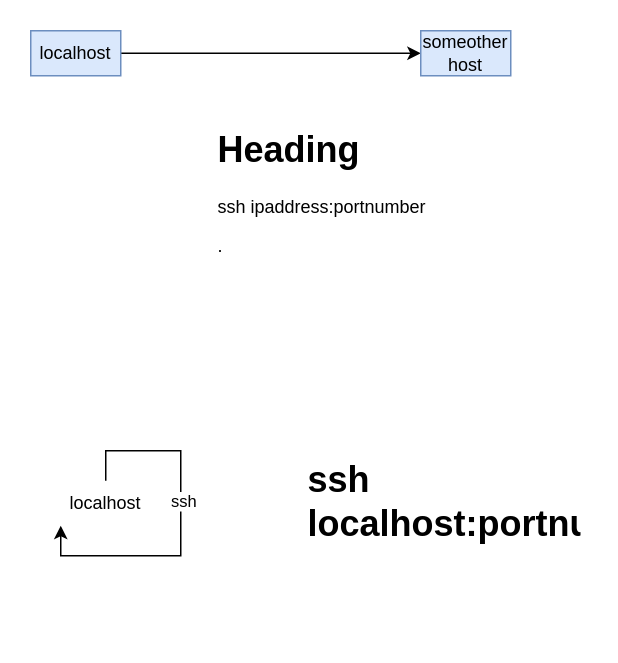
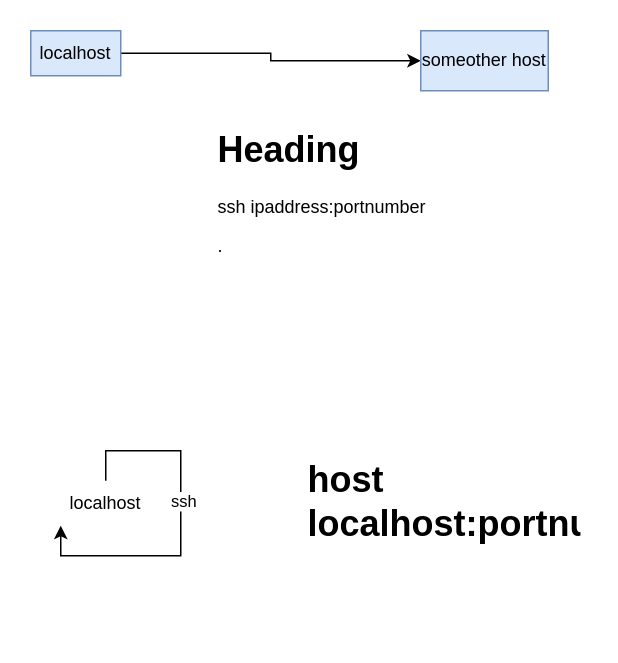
- <mxCell id="4" value="someother host" style="text;html=1;strokeColor=#6c8ebf;fillColor=#dae8fc;align=center;verticalAlign=middle;whiteSpace=wrap;rounded=0;" vertex="1" parent="1"><mxGeometry x="280" y="20" width="60" height="30" as="geometry" /></mxCell>
+ <mxCell id="4" value="someother host" style="text;html=1;strokeColor=#6c8ebf;fillColor=#dae8fc;align=center;verticalAlign=middle;whiteSpace=wrap;rounded=0;" vertex="1" parent="1"><mxGeometry x="280" y="20" width="85" height="40" as="geometry" /></mxCell>
- <mxCell id="9" value="&lt;h1&gt;ssh localhost:portnumber&lt;/h1&gt;" style="text;html=1;strokeColor=none;fillColor=none;spacing=5;spacingTop=-20;whiteSpace=wrap;overflow=hidden;rounded=0;" vertex="1" parent="1"><mxGeometry x="200" y="300" width="190" height="120" as="geometry" /></mxCell>
+ <mxCell id="9" value="&lt;h1&gt;host localhost:portnumber&lt;/h1&gt;" style="text;html=1;strokeColor=none;fillColor=none;spacing=5;spacingTop=-20;whiteSpace=wrap;overflow=hidden;rounded=0;" vertex="1" parent="1"><mxGeometry x="200" y="300" width="190" height="120" as="geometry" /></mxCell>
